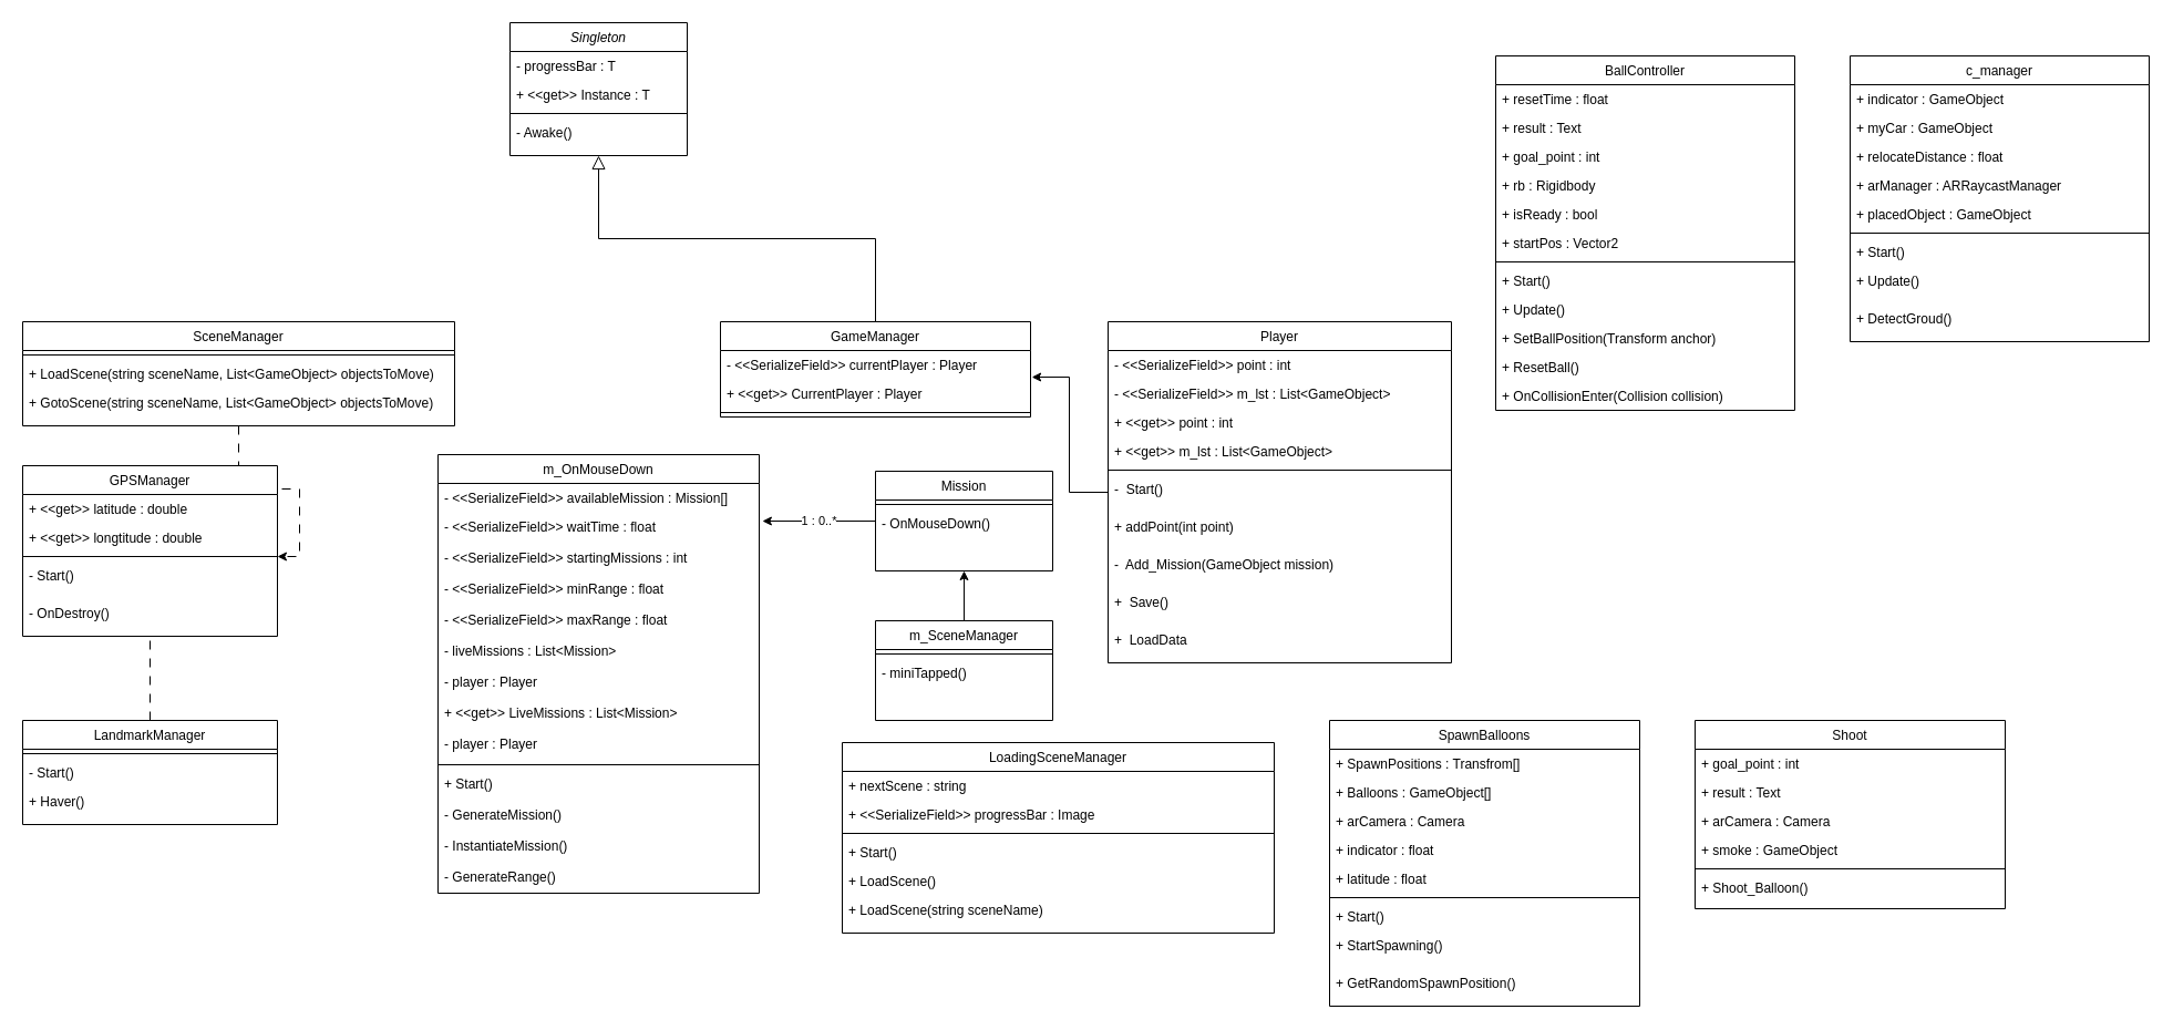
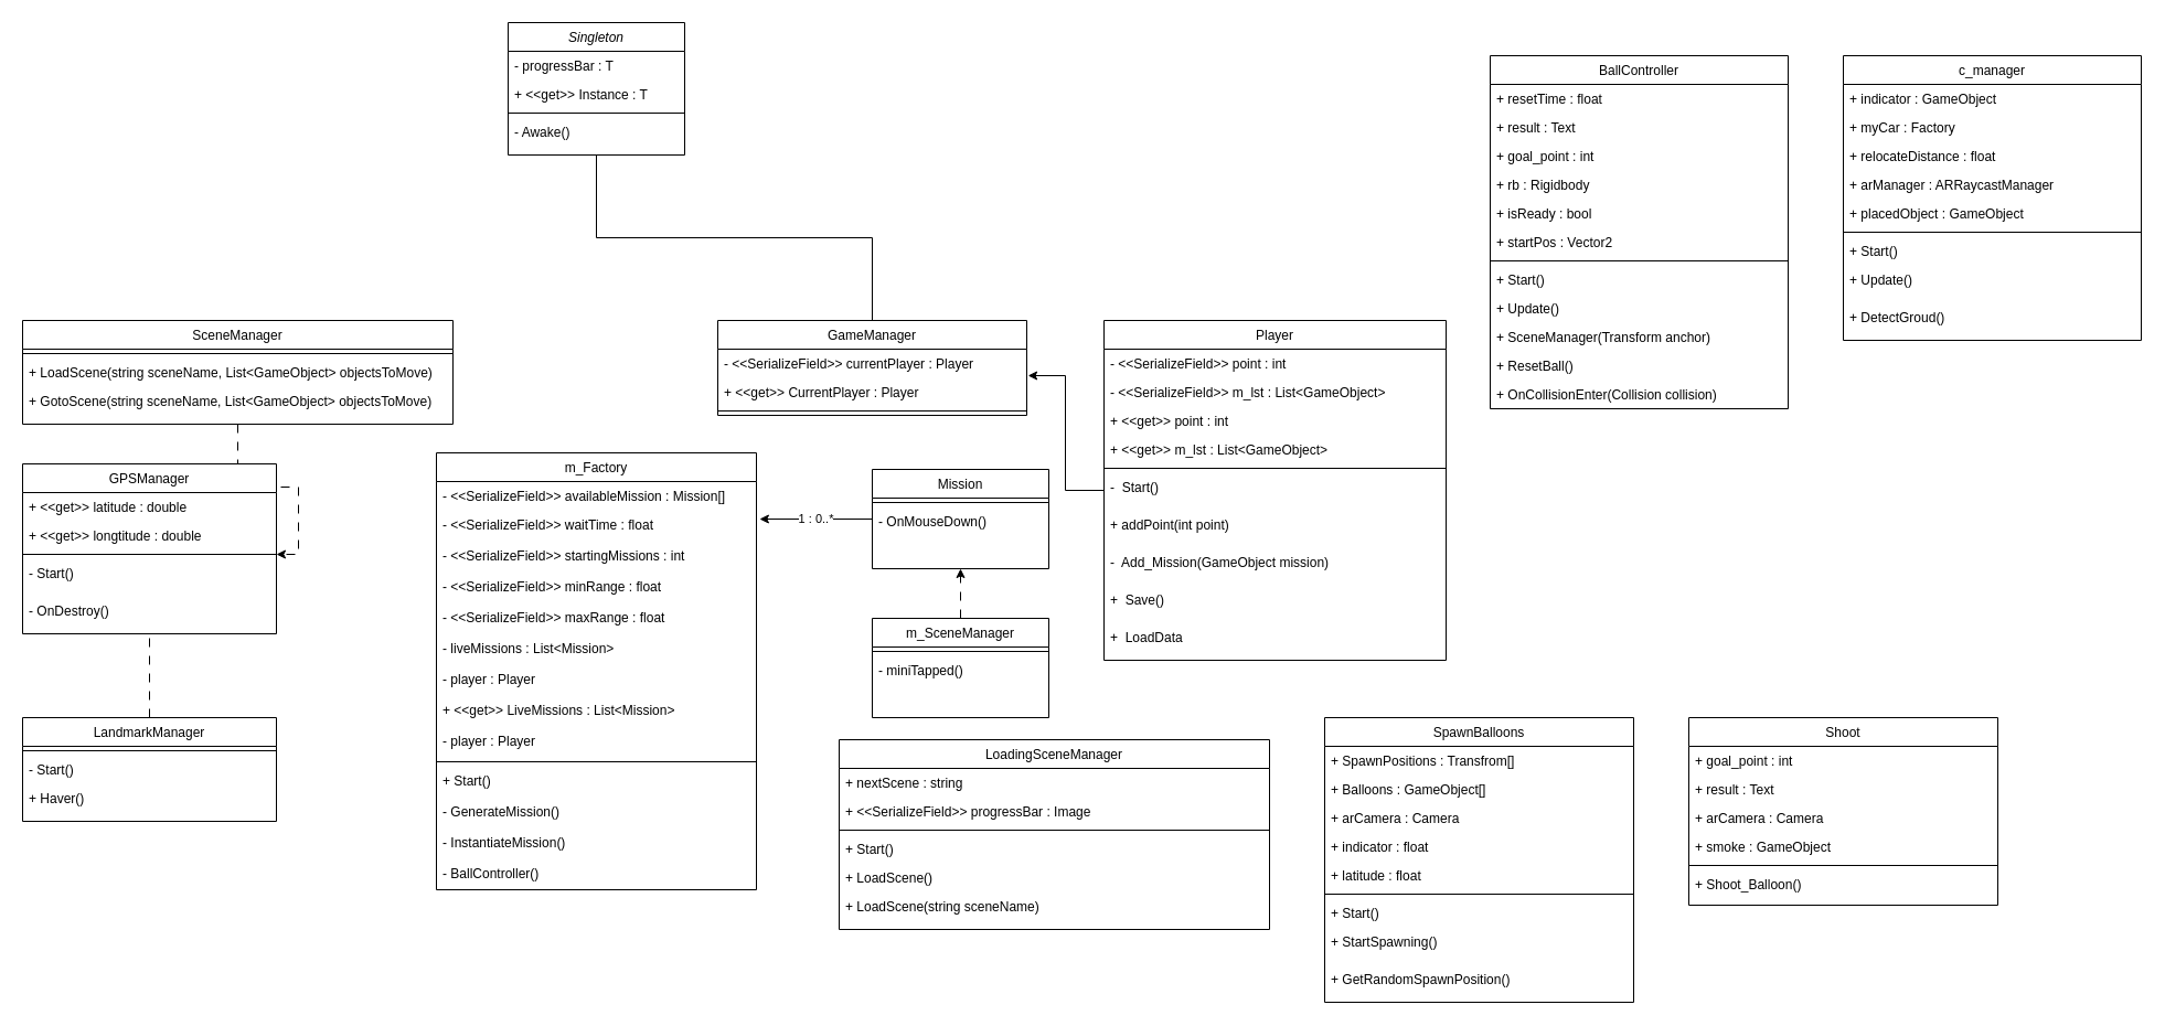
- <mxCell id="74" value="+ myCar : GameObject" style="text;align=left;verticalAlign=top;spacingLeft=4;spacingRight=4;overflow=hidden;rotatable=0;points=[[0,0.5],[1,0.5]];portConstraint=eastwest;" parent="72" vertex="1"><mxGeometry y="52" width="270" height="26" as="geometry" /></mxCell>
+ <mxCell id="74" value="+ myCar : Factory" style="text;align=left;verticalAlign=top;spacingLeft=4;spacingRight=4;overflow=hidden;rotatable=0;points=[[0,0.5],[1,0.5]];portConstraint=eastwest;" parent="72" vertex="1"><mxGeometry y="52" width="270" height="26" as="geometry" /></mxCell>
- <mxCell id="26" value="" style="endArrow=block;endSize=10;endFill=0;shadow=0;strokeWidth=1;rounded=0;edgeStyle=elbowEdgeStyle;elbow=vertical;" parent="1" source="22" target="2" edge="1"><mxGeometry width="160" relative="1" as="geometry"><mxPoint x="520" y="303" as="sourcePoint" /><mxPoint x="620" y="201" as="targetPoint" /></mxGeometry></mxCell>
+ <mxCell id="26" value="" style="endArrow=none;endSize=10;endFill=0;shadow=0;strokeWidth=1;rounded=0;edgeStyle=elbowEdgeStyle;elbow=vertical;" parent="1" source="22" target="2" edge="1"><mxGeometry width="160" relative="1" as="geometry"><mxPoint x="520" y="303" as="sourcePoint" /><mxPoint x="620" y="201" as="targetPoint" /></mxGeometry></mxCell>
- <mxCell id="52" value="+ SetBallPosition(Transform anchor)" style="text;align=left;verticalAlign=top;spacingLeft=4;spacingRight=4;overflow=hidden;rotatable=0;points=[[0,0.5],[1,0.5]];portConstraint=eastwest;" parent="42" vertex="1"><mxGeometry y="242" width="270" height="26" as="geometry" /></mxCell>
+ <mxCell id="52" value="+ SceneManager(Transform anchor)" style="text;align=left;verticalAlign=top;spacingLeft=4;spacingRight=4;overflow=hidden;rotatable=0;points=[[0,0.5],[1,0.5]];portConstraint=eastwest;" parent="42" vertex="1"><mxGeometry y="242" width="270" height="26" as="geometry" /></mxCell>
- <mxCell id="7" value="m_OnMouseDown" style="swimlane;fontStyle=0;align=center;verticalAlign=top;childLayout=stackLayout;horizontal=1;startSize=26;horizontalStack=0;resizeParent=1;resizeLast=0;collapsible=1;marginBottom=0;rounded=0;shadow=0;strokeWidth=1;swimlaneLine=1;" parent="1" vertex="1"><mxGeometry x="395" y="410" width="290" height="396" as="geometry"><mxRectangle x="130" y="380" width="160" height="26" as="alternateBounds" /></mxGeometry></mxCell>
+ <mxCell id="7" value="m_Factory" style="swimlane;fontStyle=0;align=center;verticalAlign=top;childLayout=stackLayout;horizontal=1;startSize=26;horizontalStack=0;resizeParent=1;resizeLast=0;collapsible=1;marginBottom=0;rounded=0;shadow=0;strokeWidth=1;swimlaneLine=1;" parent="1" vertex="1"><mxGeometry x="395" y="410" width="290" height="396" as="geometry"><mxRectangle x="130" y="380" width="160" height="26" as="alternateBounds" /></mxGeometry></mxCell>
- <mxCell id="92" style="edgeStyle=orthogonalEdgeStyle;rounded=0;orthogonalLoop=1;jettySize=auto;html=1;entryX=0.5;entryY=1;entryDx=0;entryDy=0;dashed=0;dashPattern=8 8;endArrow=classic;endFill=1;" parent="1" source="93" target="39" edge="1"><mxGeometry relative="1" as="geometry" /></mxCell>
+ <mxCell id="92" style="edgeStyle=orthogonalEdgeStyle;rounded=0;orthogonalLoop=1;jettySize=auto;html=1;entryX=0.5;entryY=1;entryDx=0;entryDy=0;dashed=1;dashPattern=8 8;endArrow=classic;endFill=1;" parent="1" source="93" target="39" edge="1"><mxGeometry relative="1" as="geometry" /></mxCell>
- <mxCell id="21" value="- GenerateRange()" style="text;align=left;verticalAlign=top;spacingLeft=4;spacingRight=4;overflow=hidden;rotatable=0;points=[[0,0.5],[1,0.5]];portConstraint=eastwest;rounded=0;shadow=0;html=0;" parent="7" vertex="1"><mxGeometry y="368" width="290" height="28" as="geometry" /></mxCell>
+ <mxCell id="21" value="- BallController()" style="text;align=left;verticalAlign=top;spacingLeft=4;spacingRight=4;overflow=hidden;rotatable=0;points=[[0,0.5],[1,0.5]];portConstraint=eastwest;rounded=0;shadow=0;html=0;" parent="7" vertex="1"><mxGeometry y="368" width="290" height="28" as="geometry" /></mxCell>
